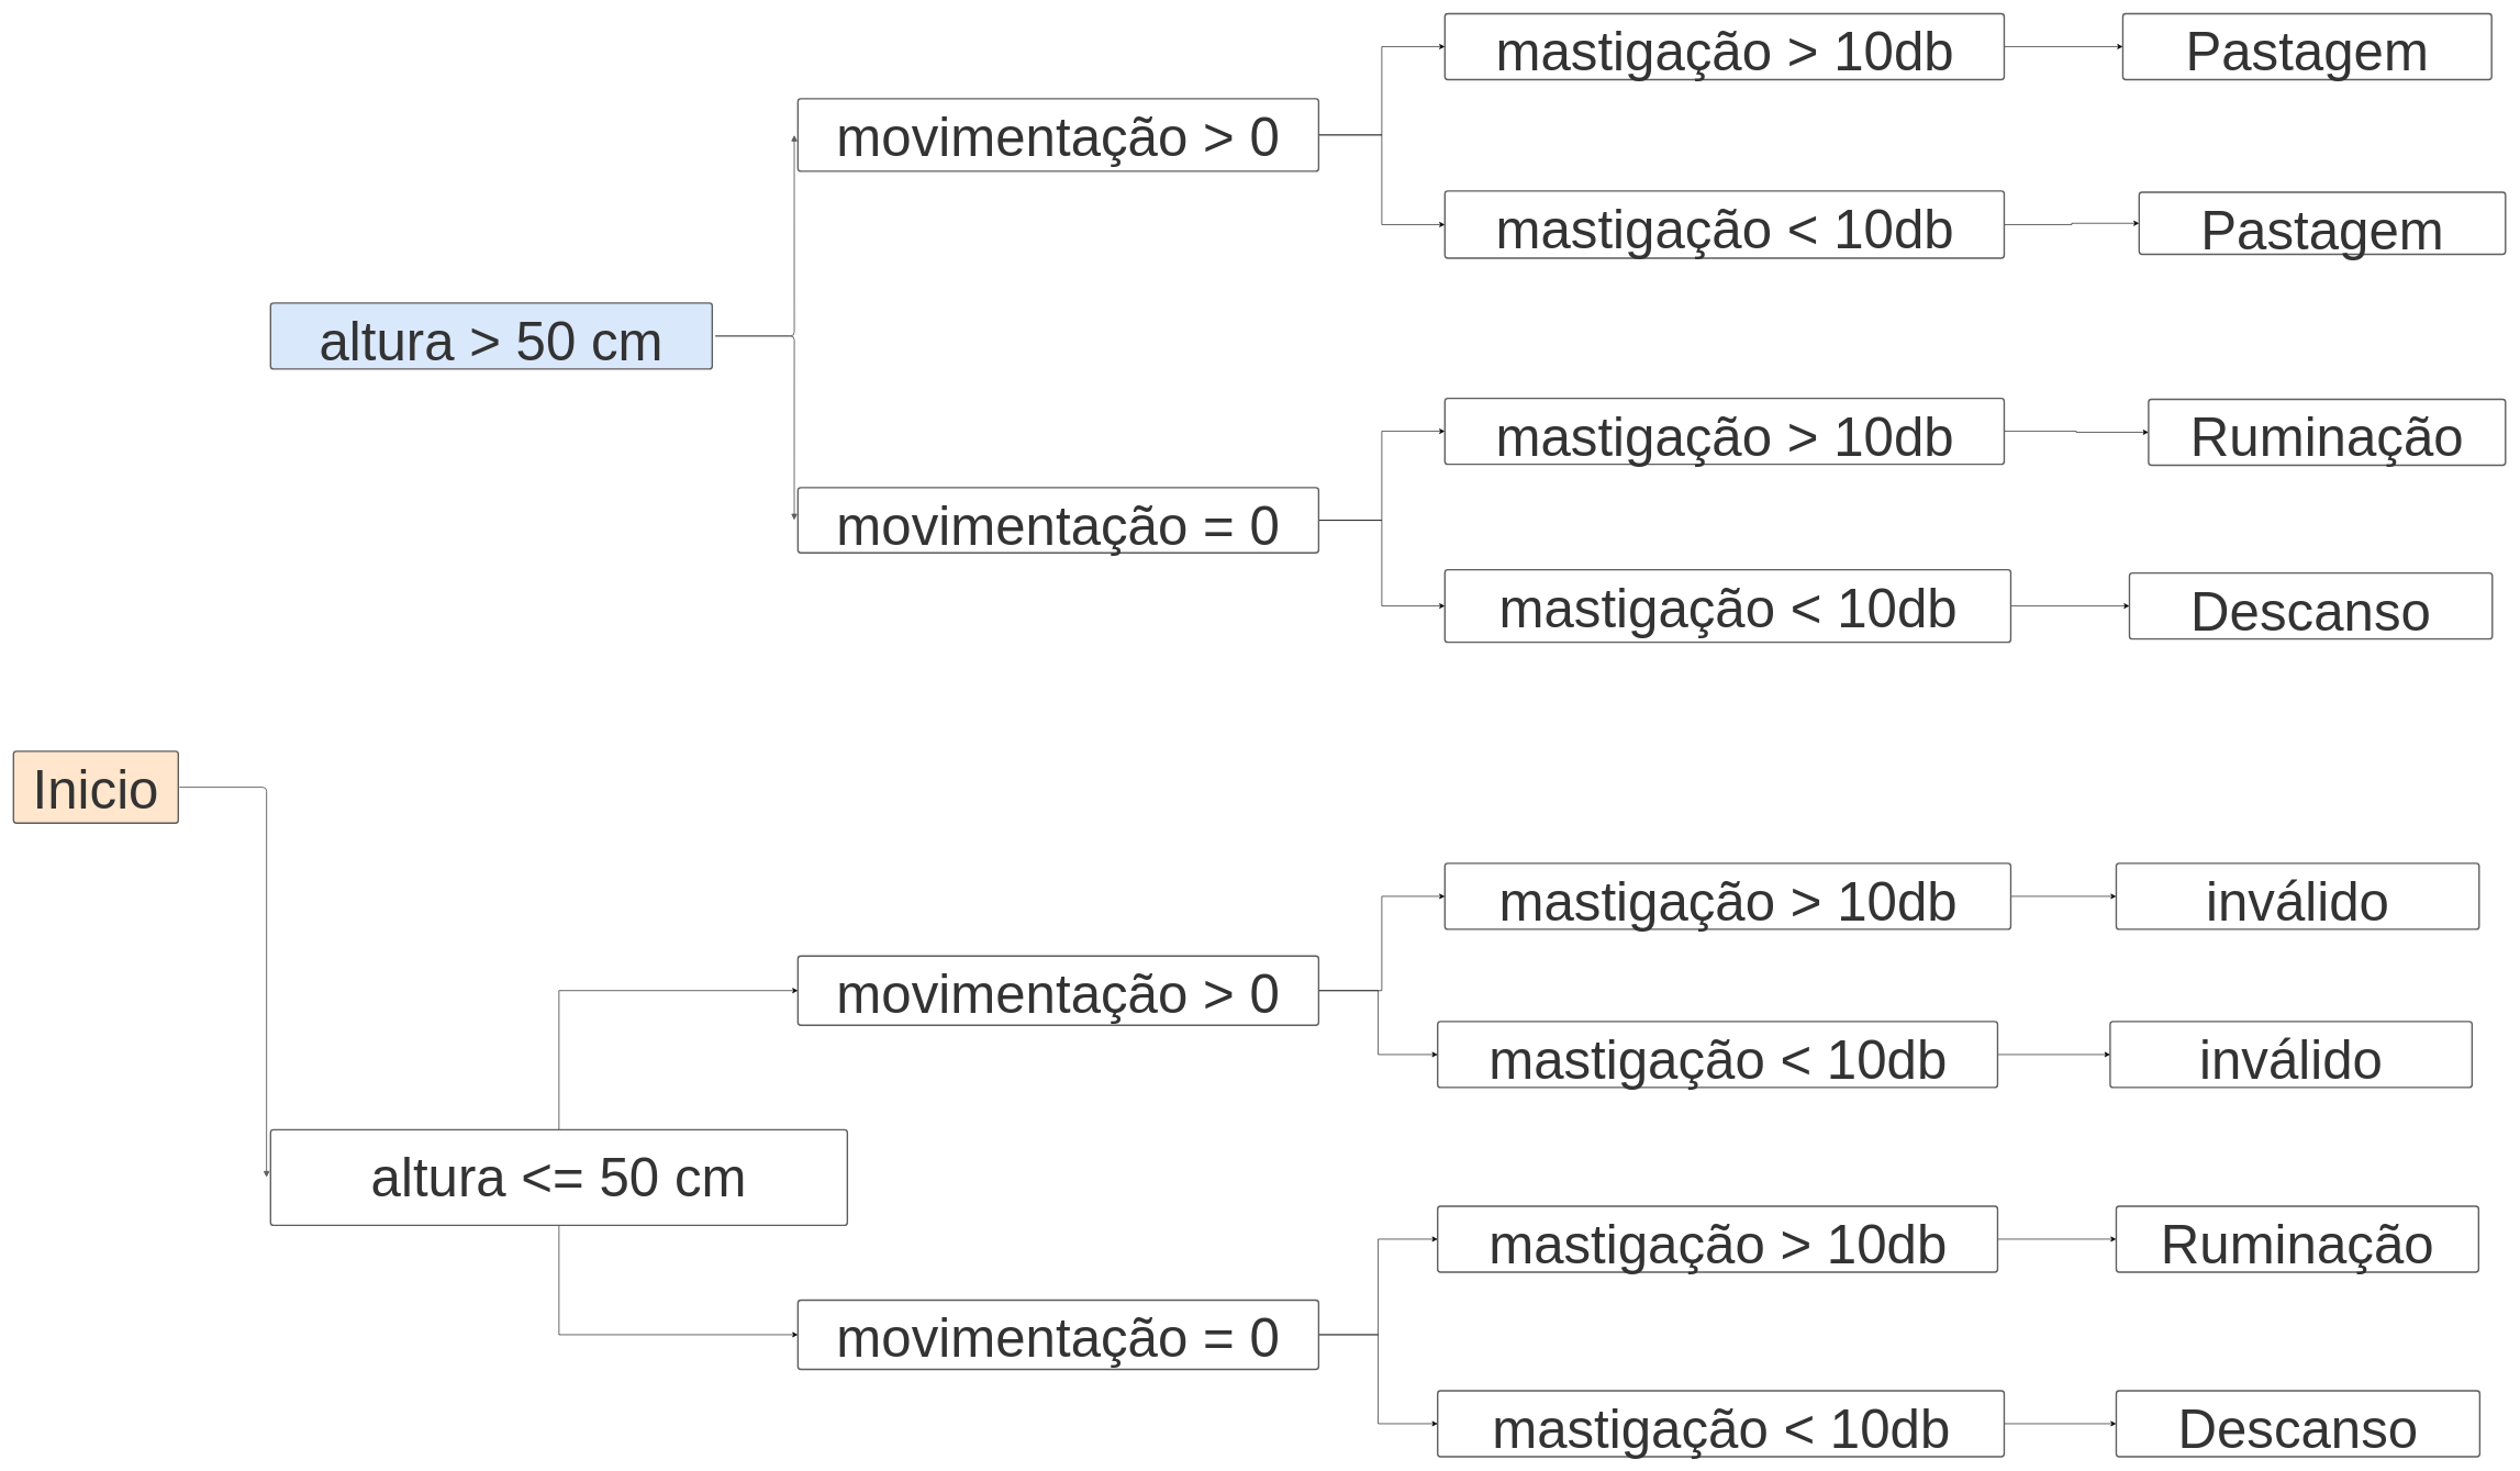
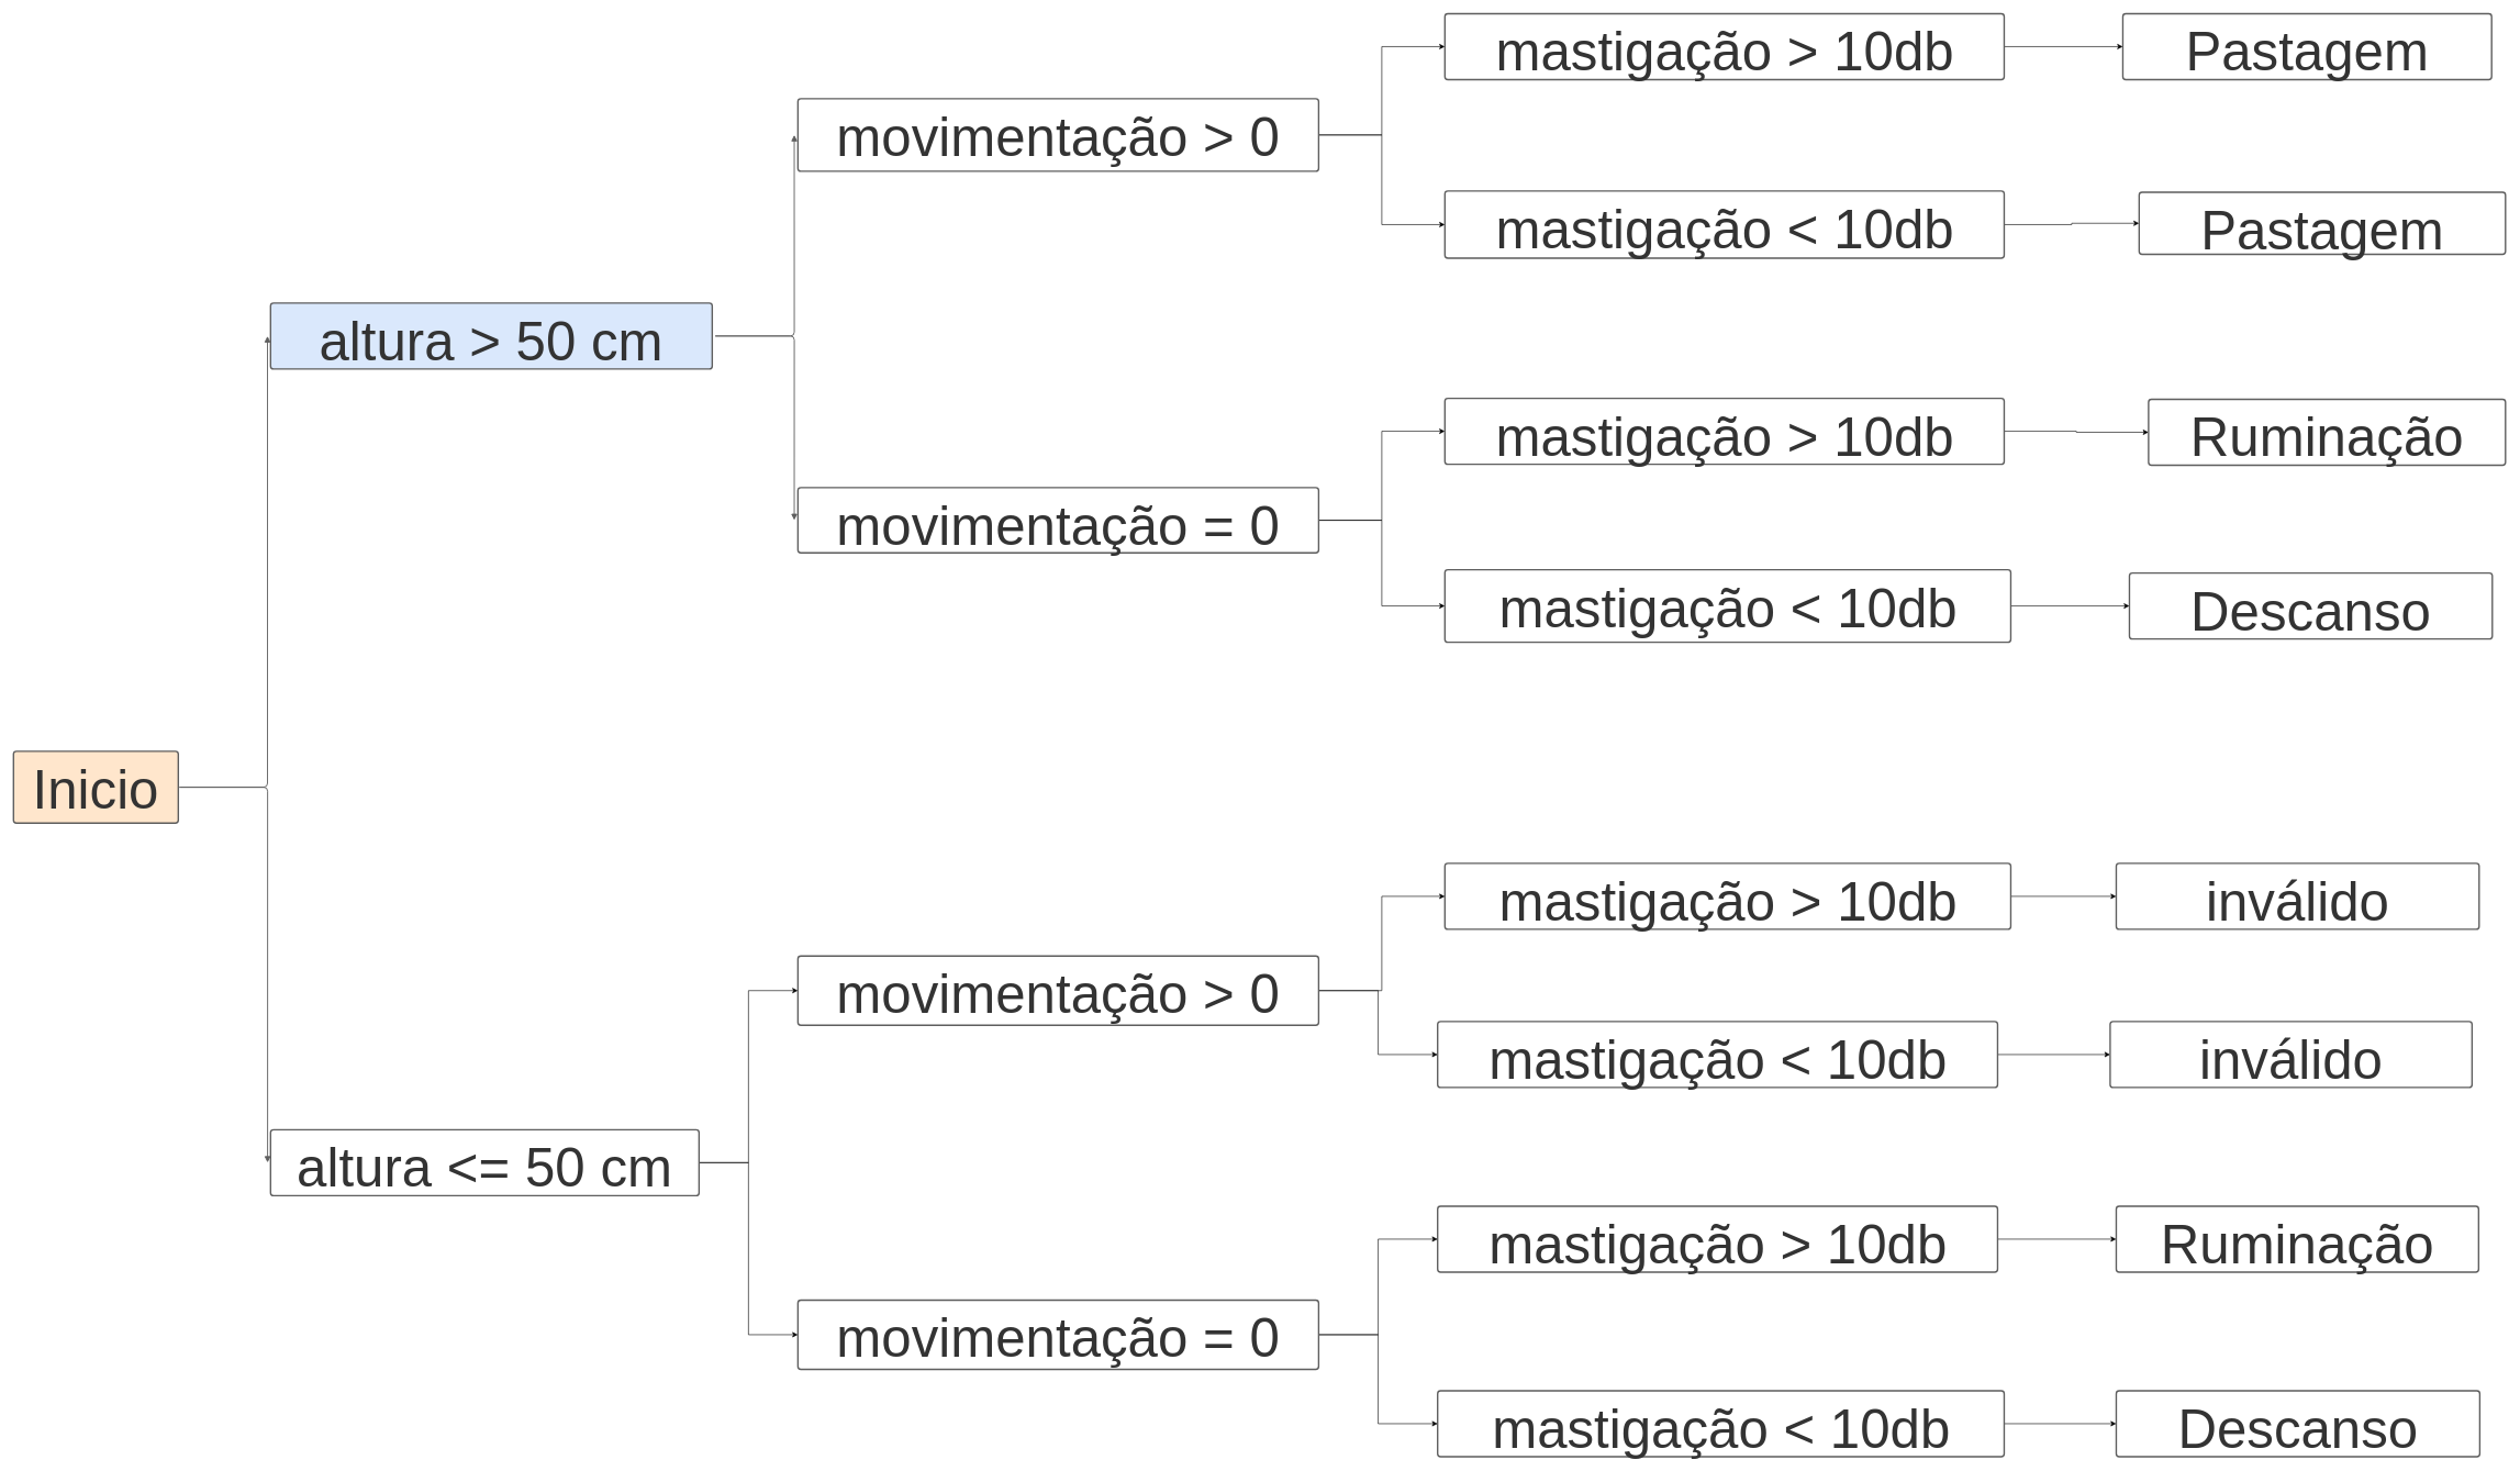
+ <mxCell id="37" value="" style="html=1;jettySize=18;whiteSpace=wrap;fontSize=82;strokeColor=#5E5E5E;strokeWidth=1.5;rounded=1;arcSize=12;edgeStyle=orthogonalEdgeStyle;startArrow=none;endArrow=block;endFill=1;exitX=1.007;exitY=0.5;exitPerimeter=0;entryX=-0.007;entryY=0.5;entryPerimeter=0;" edge="1" parent="1" source="2" target="17"><mxGeometry width="100" height="100" relative="1" as="geometry"><Array as="points" /></mxGeometry></mxCell>
- <mxCell id="20" value="altura &amp;lt;= 50 cm" style="html=1;overflow=block;blockSpacing=1;whiteSpace=wrap;fontSize=82;fontColor=#333333;spacing=9;strokeColor=#5e5e5e;strokeOpacity=100;rounded=1;absoluteArcSize=1;arcSize=9;strokeWidth=2.3;" vertex="1" parent="1"><mxGeometry x="410" y="1713" width="875" height="145" as="geometry" /></mxCell>
+ <mxCell id="20" value="altura &amp;lt;= 50 cm" style="html=1;overflow=block;blockSpacing=1;whiteSpace=wrap;fontSize=82;fontColor=#333333;spacing=9;strokeColor=#5e5e5e;strokeOpacity=100;rounded=1;absoluteArcSize=1;arcSize=9;strokeWidth=2.3;" vertex="1" parent="1"><mxGeometry x="410" y="1713" width="650" height="100" as="geometry" /></mxCell>
